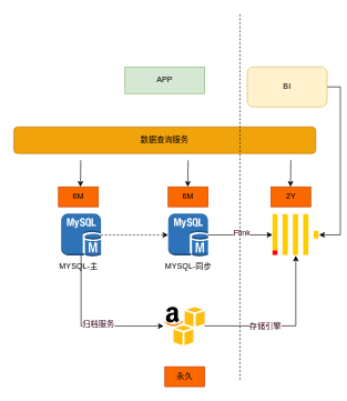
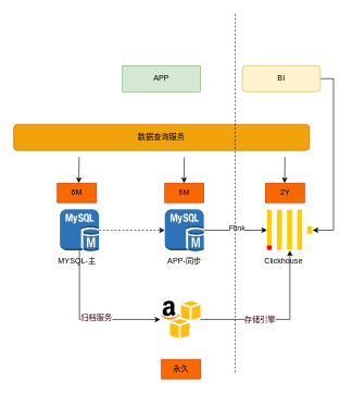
- <mxCell id="28" value="BI" style="rounded=1;whiteSpace=wrap;html=1;fillColor=#fff2cc;strokeColor=#d6b656;" vertex="1" parent="1"><mxGeometry x="371" y="100" width="120" height="60" as="geometry" /></mxCell>
+ <mxCell id="28" value="BI" style="rounded=1;whiteSpace=wrap;html=1;fillColor=#fff2cc;strokeColor=#d6b656;" vertex="1" parent="1"><mxGeometry x="371" y="100" width="120" height="40" as="geometry" /></mxCell>
- <mxCell id="15" value="MYSQL-同步" style="text;html=1;align=center;verticalAlign=middle;resizable=0;points=[];autosize=1;strokeColor=none;fillColor=none;" vertex="1" parent="13"><mxGeometry y="64" width="90" height="30" as="geometry" /></mxCell>
+ <mxCell id="15" value="APP-同步" style="text;html=1;align=center;verticalAlign=middle;resizable=0;points=[];autosize=1;strokeColor=none;fillColor=none;" vertex="1" parent="13"><mxGeometry y="64" width="90" height="30" as="geometry" /></mxCell>
+ <mxCell id="18" value="Clickhouse" style="text;html=1;align=center;verticalAlign=middle;resizable=0;points=[];autosize=1;strokeColor=none;fillColor=none;" vertex="1" parent="16"><mxGeometry y="63" width="80" height="30" as="geometry" /></mxCell>
